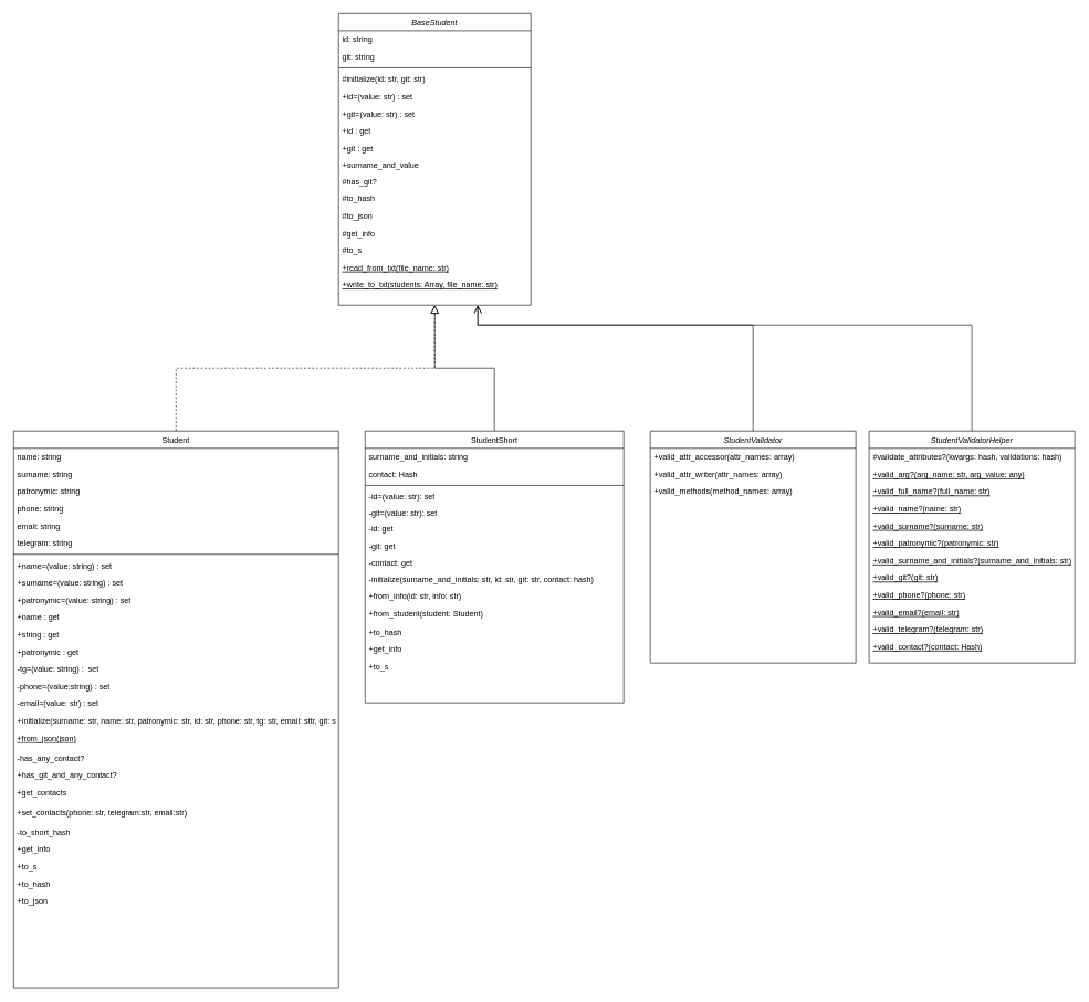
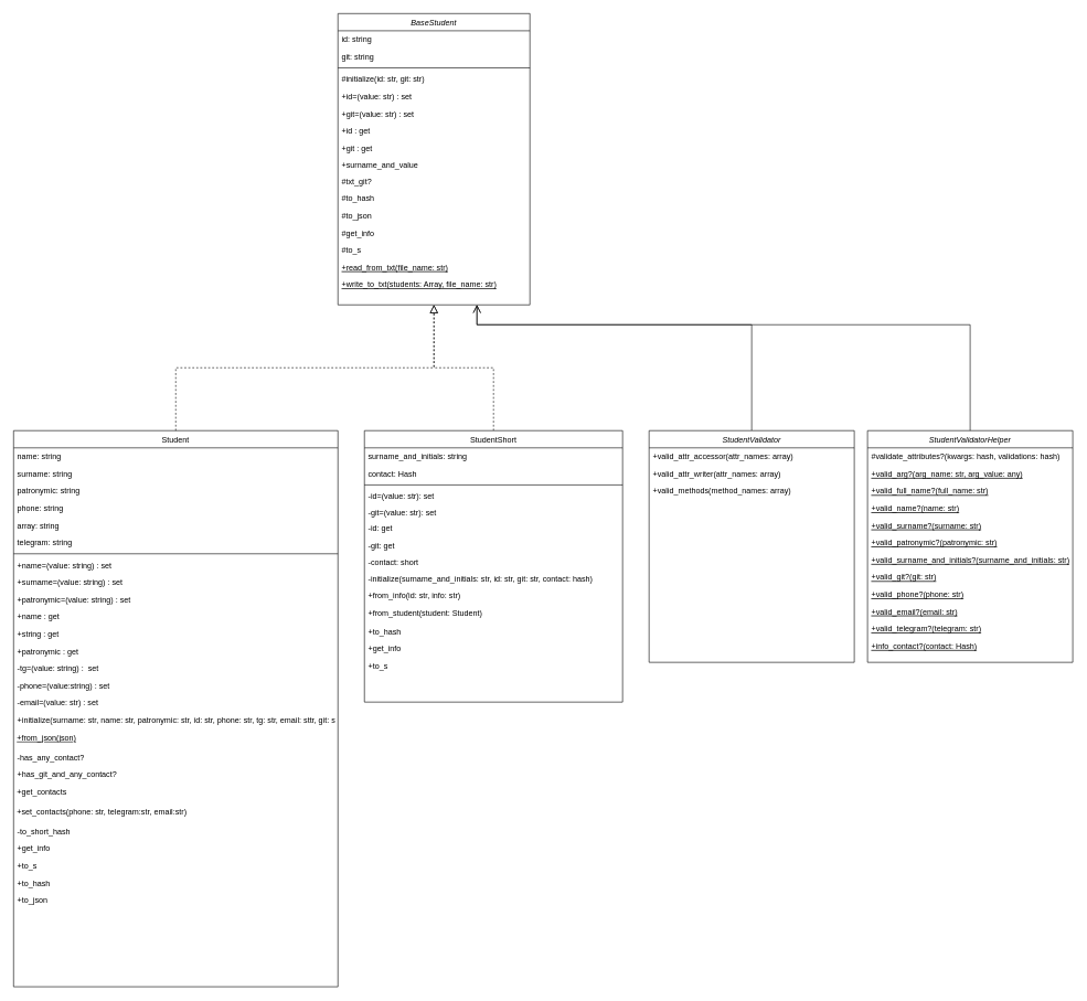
- <mxCell id="12" value="#has_git?" style="text;align=left;verticalAlign=top;spacingLeft=4;spacingRight=4;overflow=hidden;rotatable=0;points=[[0,0.5],[1,0.5]];portConstraint=eastwest;" parent="2" vertex="1"><mxGeometry y="240" width="290" height="26" as="geometry" /></mxCell>
+ <mxCell id="12" value="#txt_git?" style="text;align=left;verticalAlign=top;spacingLeft=4;spacingRight=4;overflow=hidden;rotatable=0;points=[[0,0.5],[1,0.5]];portConstraint=eastwest;" parent="2" vertex="1"><mxGeometry y="240" width="290" height="26" as="geometry" /></mxCell>
- <mxCell id="48" value="" style="endArrow=block;endSize=10;endFill=0;shadow=0;strokeWidth=1;rounded=0;edgeStyle=elbowEdgeStyle;elbow=vertical;exitX=0.5;exitY=0;exitDx=0;exitDy=0;" parent="1" source="49" target="2" edge="1"><mxGeometry width="160" relative="1" as="geometry"><mxPoint x="506" y="720" as="sourcePoint" /><mxPoint x="406" y="631" as="targetPoint" /></mxGeometry></mxCell>
+ <mxCell id="48" value="" style="endArrow=block;endSize=10;endFill=0;shadow=0;strokeWidth=1;rounded=0;edgeStyle=elbowEdgeStyle;elbow=vertical;exitX=0.5;exitY=0;exitDx=0;exitDy=0;dashed=1;" parent="1" source="49" target="2" edge="1"><mxGeometry width="160" relative="1" as="geometry"><mxPoint x="506" y="720" as="sourcePoint" /><mxPoint x="406" y="631" as="targetPoint" /></mxGeometry></mxCell>
- <mxCell id="24" value="email: string" style="text;align=left;verticalAlign=top;spacingLeft=4;spacingRight=4;overflow=hidden;rotatable=0;points=[[0,0.5],[1,0.5]];portConstraint=eastwest;rounded=0;shadow=0;html=0;" parent="19" vertex="1"><mxGeometry y="130" width="490" height="26" as="geometry" /></mxCell>
+ <mxCell id="24" value="array: string" style="text;align=left;verticalAlign=top;spacingLeft=4;spacingRight=4;overflow=hidden;rotatable=0;points=[[0,0.5],[1,0.5]];portConstraint=eastwest;rounded=0;shadow=0;html=0;" parent="19" vertex="1"><mxGeometry y="130" width="490" height="26" as="geometry" /></mxCell>
- <mxCell id="57" value="-contact: get" style="text;align=left;verticalAlign=top;spacingLeft=4;spacingRight=4;overflow=hidden;rotatable=0;points=[[0,0.5],[1,0.5]];portConstraint=eastwest;" parent="49" vertex="1"><mxGeometry y="186" width="390" height="24" as="geometry" /></mxCell>
+ <mxCell id="57" value="-contact: short" style="text;align=left;verticalAlign=top;spacingLeft=4;spacingRight=4;overflow=hidden;rotatable=0;points=[[0,0.5],[1,0.5]];portConstraint=eastwest;" parent="49" vertex="1"><mxGeometry y="186" width="390" height="24" as="geometry" /></mxCell>
- <mxCell id="81" value="+valid_contact?(contact: Hash)" style="text;align=left;verticalAlign=top;spacingLeft=4;spacingRight=4;overflow=hidden;rotatable=0;points=[[0,0.5],[1,0.5]];portConstraint=eastwest;fontStyle=4" vertex="1" parent="69"><mxGeometry y="312" width="310" height="26" as="geometry" /></mxCell>
+ <mxCell id="81" value="+info_contact?(contact: Hash)" style="text;align=left;verticalAlign=top;spacingLeft=4;spacingRight=4;overflow=hidden;rotatable=0;points=[[0,0.5],[1,0.5]];portConstraint=eastwest;fontStyle=4" vertex="1" parent="69"><mxGeometry y="312" width="310" height="26" as="geometry" /></mxCell>
